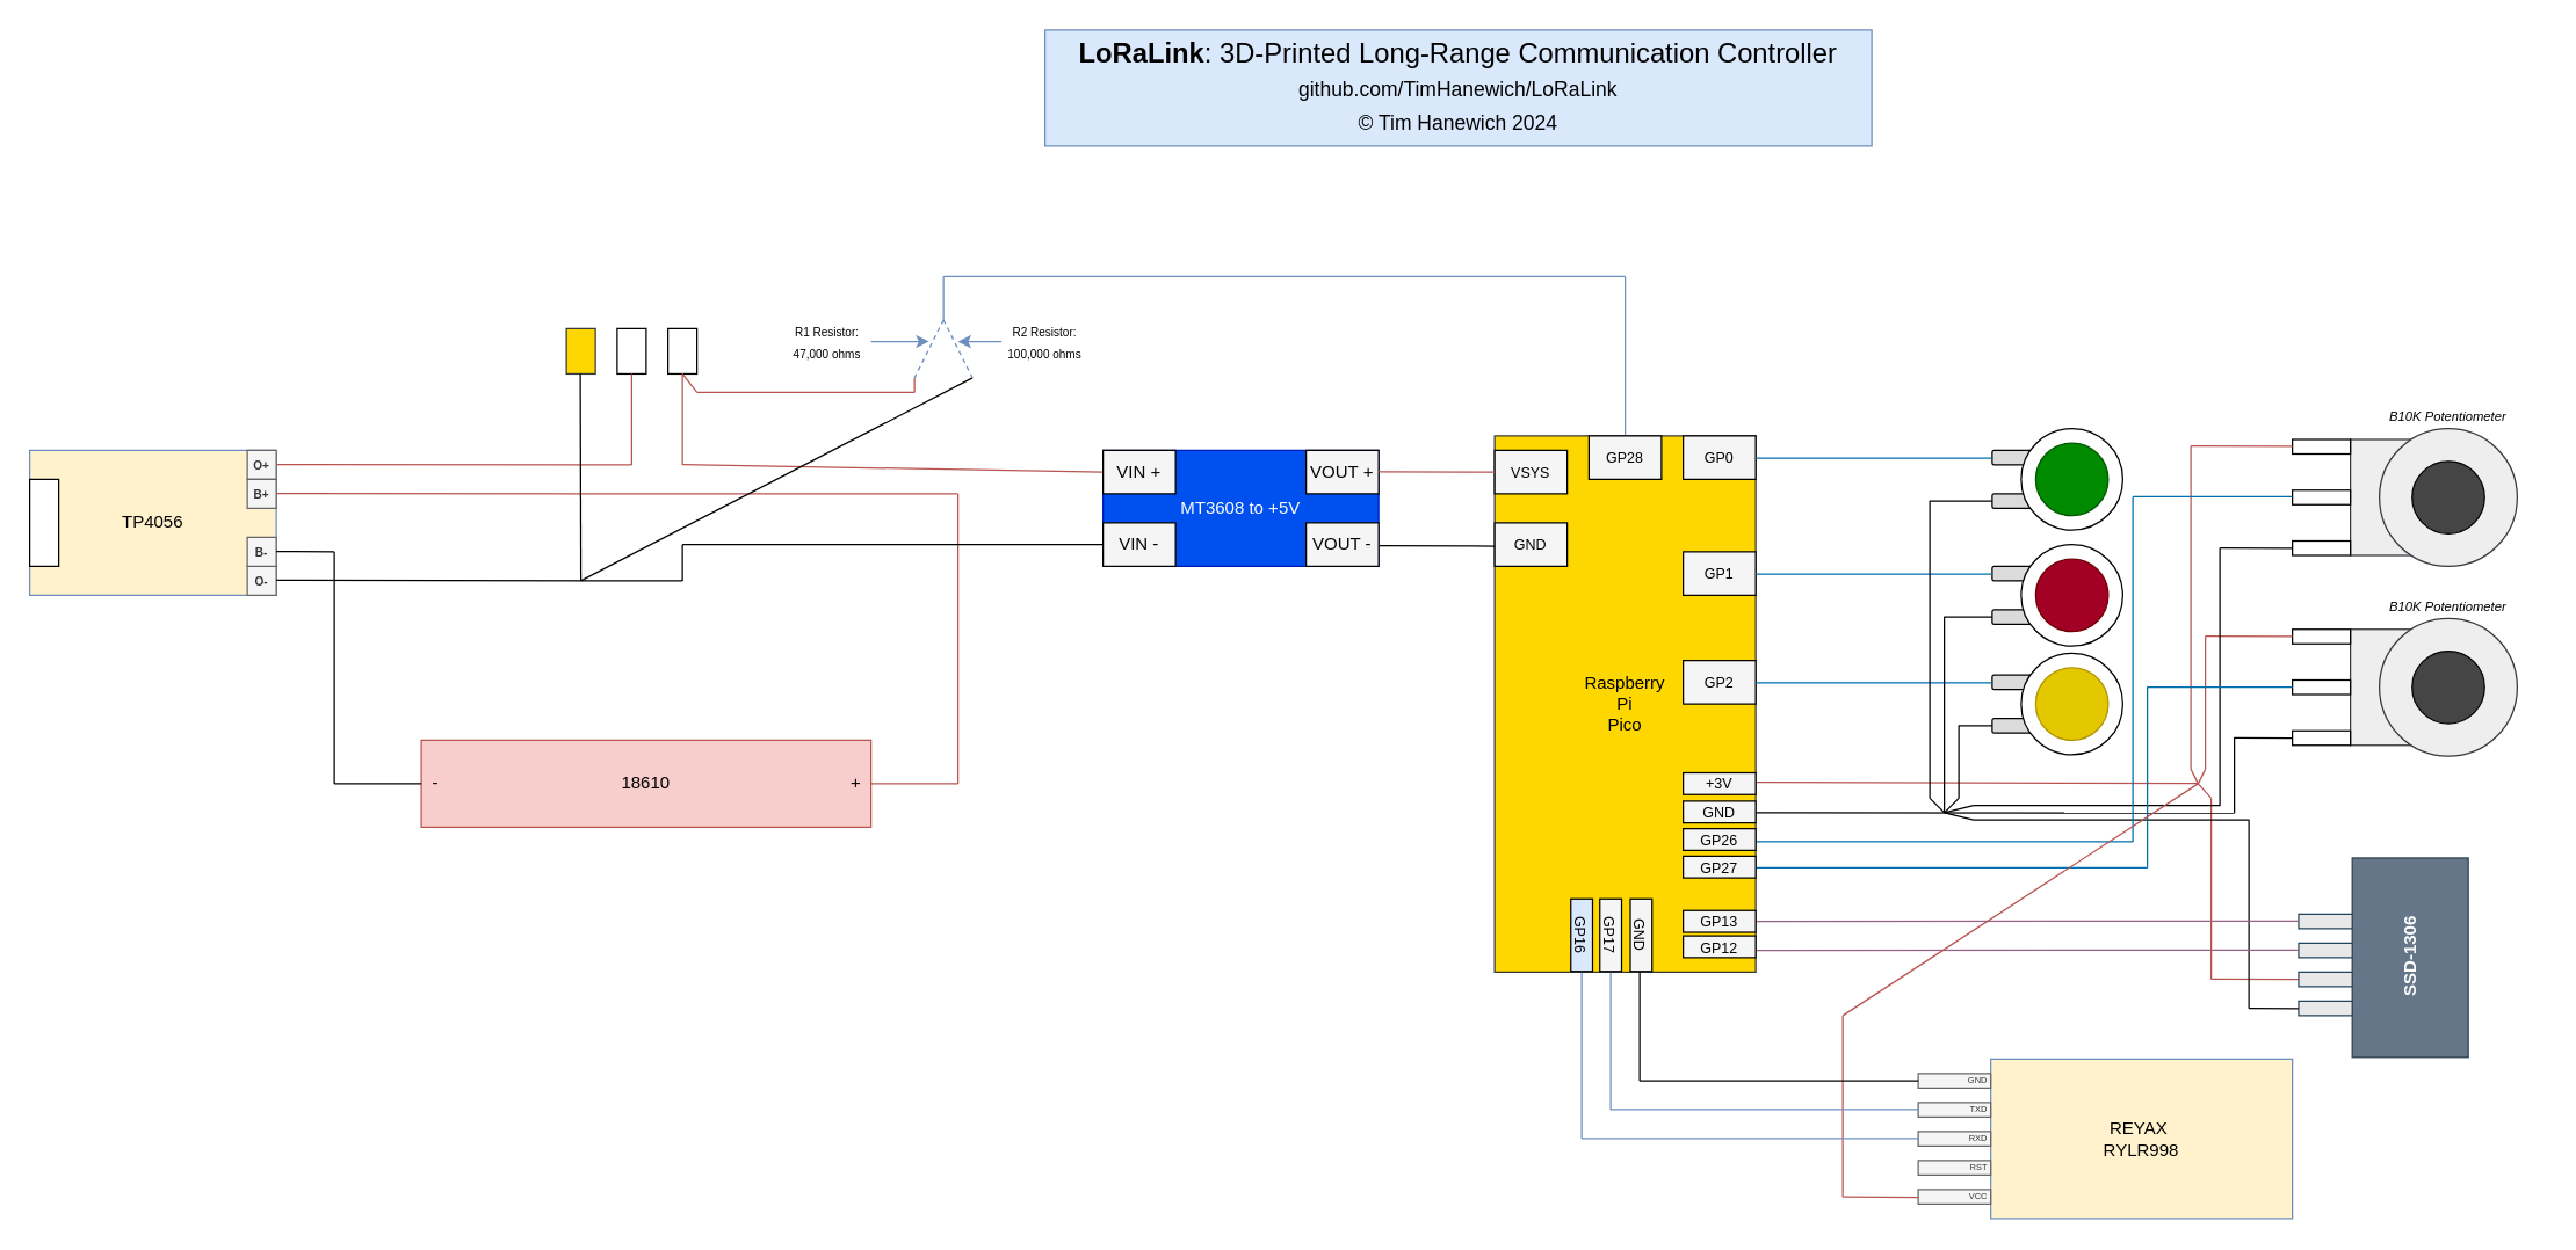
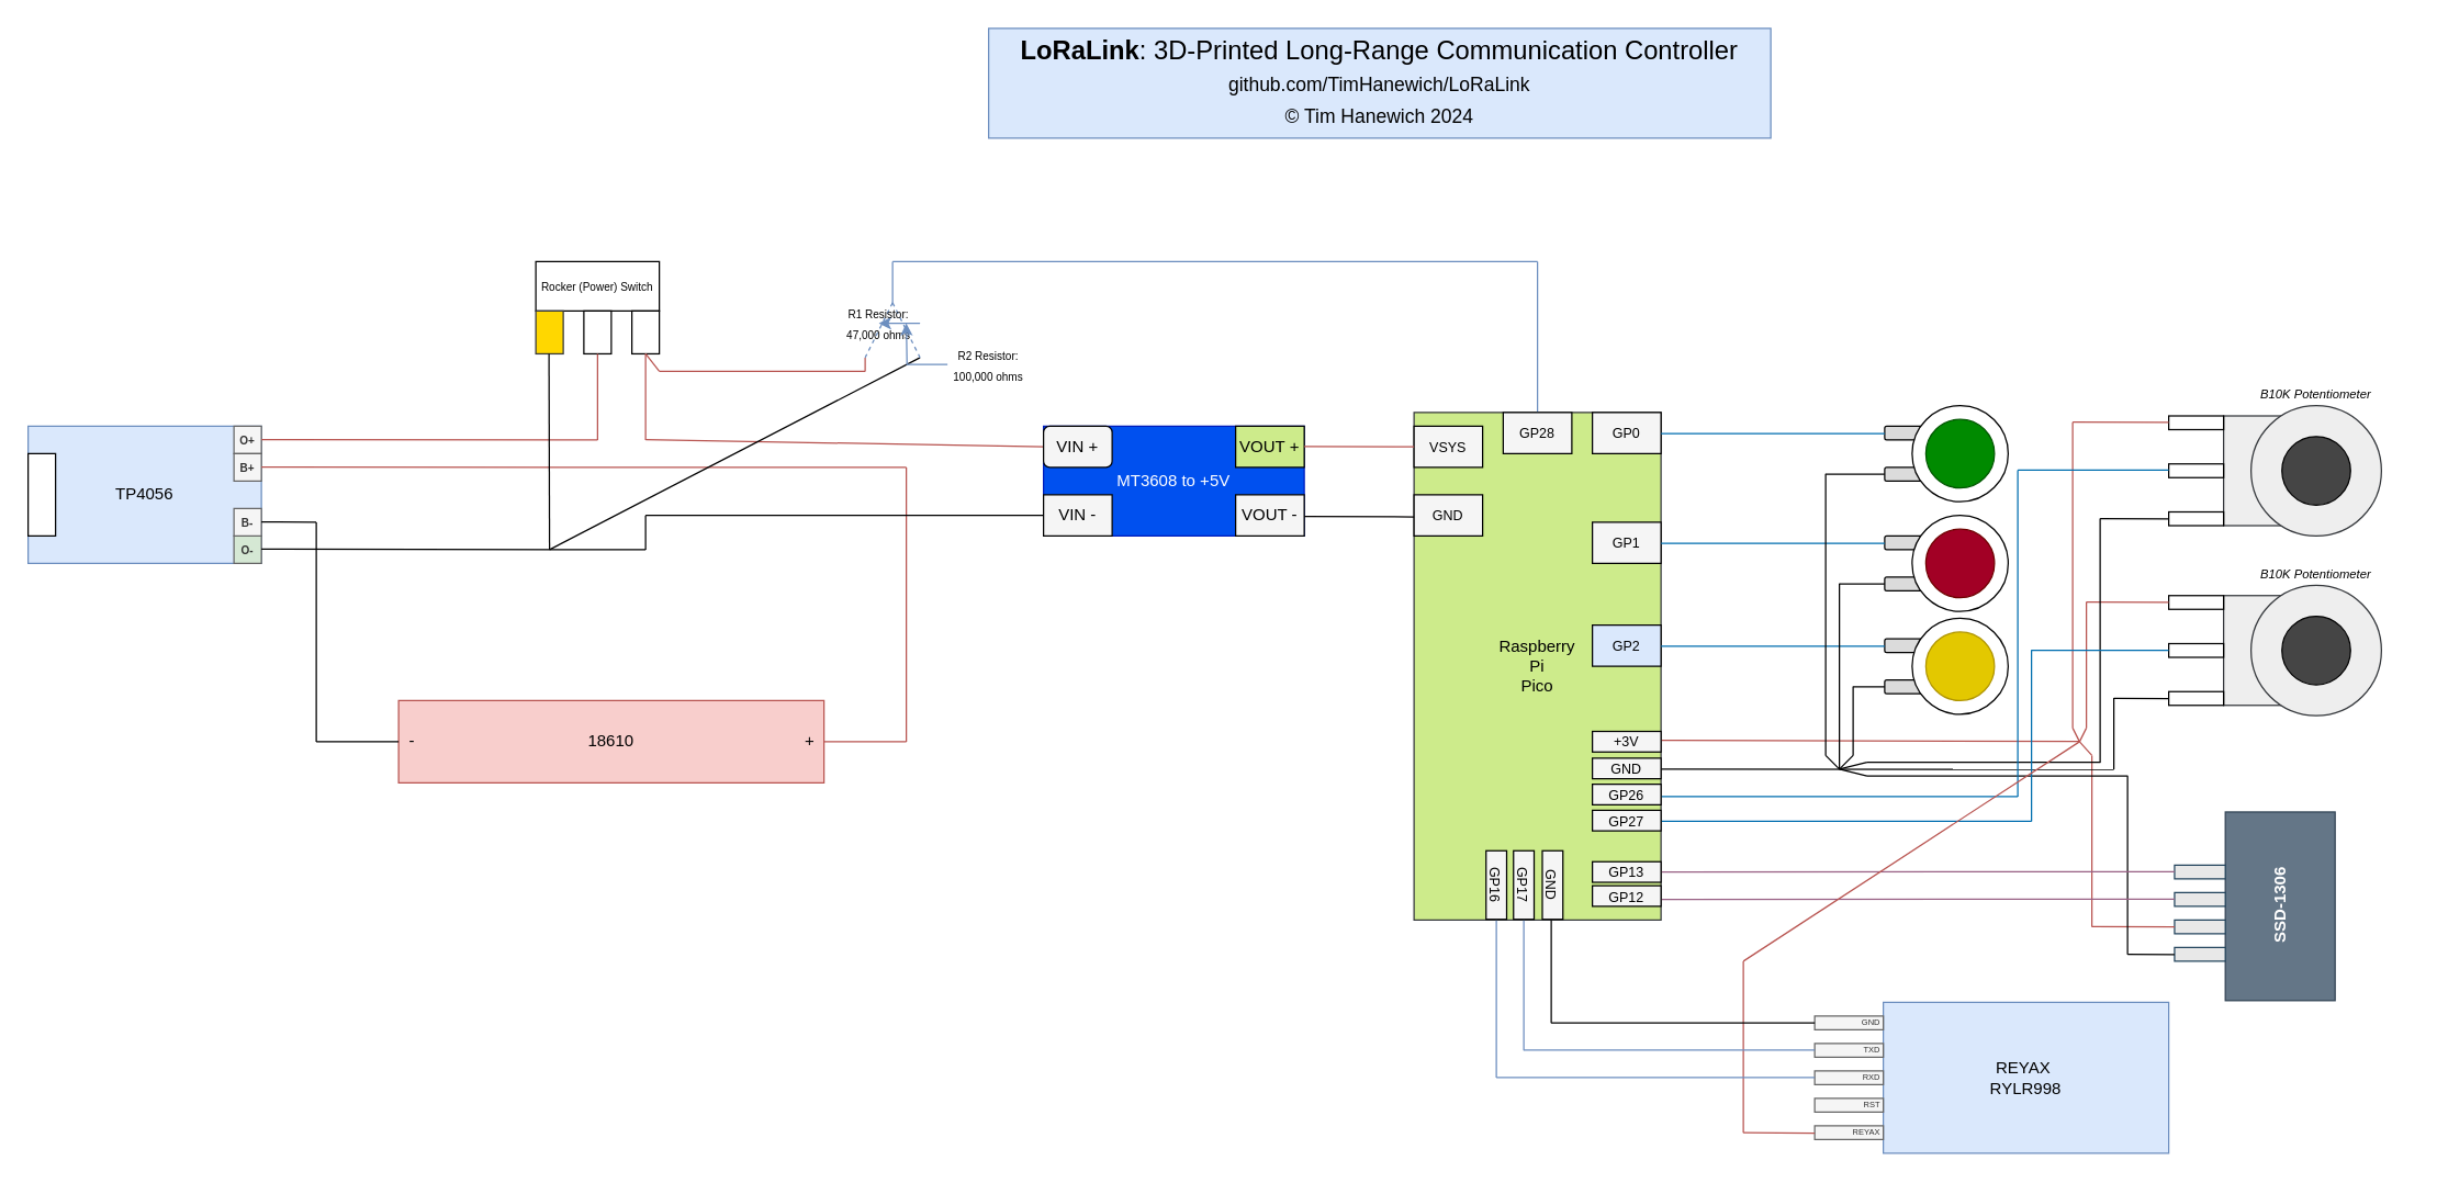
+ <mxCell id="20" value="&lt;font style=&quot;font-size: 8px;&quot;&gt;Rocker (Power) Switch&lt;/font&gt;" style="rounded=0;whiteSpace=wrap;html=1;" parent="1" vertex="1"><mxGeometry x="390" y="190" width="90" height="36" as="geometry" /></mxCell>
- <mxCell id="124" value="&lt;font style=&quot;font-size: 8px;&quot;&gt;R1 Resistor: 47,000 ohms&lt;/font&gt;" style="text;html=1;align=center;verticalAlign=middle;whiteSpace=wrap;rounded=0;" parent="1" vertex="1"><mxGeometry x="540" y="220" width="60" height="30" as="geometry" /></mxCell>
+ <mxCell id="124" value="&lt;font style=&quot;font-size: 8px;&quot;&gt;R1 Resistor: 47,000 ohms&lt;/font&gt;" style="text;html=1;align=center;verticalAlign=middle;whiteSpace=wrap;rounded=0;" parent="1" vertex="1"><mxGeometry x="610" y="220" width="60" height="30" as="geometry" /></mxCell>
- <mxCell id="126" value="&lt;font style=&quot;font-size: 8px;&quot;&gt;R2 Resistor: 100,000 ohms&lt;/font&gt;" style="text;html=1;align=center;verticalAlign=middle;whiteSpace=wrap;rounded=0;" parent="1" vertex="1"><mxGeometry x="690" y="220" width="60" height="30" as="geometry" /></mxCell>
+ <mxCell id="126" value="&lt;font style=&quot;font-size: 8px;&quot;&gt;R2 Resistor: 100,000 ohms&lt;/font&gt;" style="text;html=1;align=center;verticalAlign=middle;whiteSpace=wrap;rounded=0;" parent="1" vertex="1"><mxGeometry x="690" y="250" width="60" height="30" as="geometry" /></mxCell>
- <mxCell id="31" value="VIN +" style="rounded=0;whiteSpace=wrap;html=1;fillColor=#f5f5f5;" parent="1" vertex="1"><mxGeometry x="760" y="310" width="50" height="30" as="geometry" /></mxCell>
+ <mxCell id="31" value="VIN +" style="whiteSpace=wrap;html=1;fillColor=#f5f5f5;rounded=1;" parent="1" vertex="1"><mxGeometry x="760" y="310" width="50" height="30" as="geometry" /></mxCell>
- <mxCell id="33" value="VOUT +" style="rounded=0;whiteSpace=wrap;html=1;fillColor=#f5f5f5;" parent="1" vertex="1"><mxGeometry x="900" y="310" width="50" height="30" as="geometry" /></mxCell>
+ <mxCell id="33" value="VOUT +" style="rounded=0;whiteSpace=wrap;html=1;fillColor=#cdeb8b;" parent="1" vertex="1"><mxGeometry x="900" y="310" width="50" height="30" as="geometry" /></mxCell>
- <mxCell id="10" value="TP4056" style="rounded=0;whiteSpace=wrap;html=1;fillColor=#fff2cc;strokeColor=#6c8ebf;" parent="1" vertex="1"><mxGeometry x="20" y="310" width="170" height="100" as="geometry" /></mxCell>
+ <mxCell id="10" value="TP4056" style="rounded=0;whiteSpace=wrap;html=1;fillColor=#dae8fc;strokeColor=#6c8ebf;" parent="1" vertex="1"><mxGeometry x="20" y="310" width="170" height="100" as="geometry" /></mxCell>
- <mxCell id="13" value="&lt;b style=&quot;&quot;&gt;&lt;font style=&quot;font-size: 8px;&quot;&gt;O-&lt;/font&gt;&lt;/b&gt;" style="rounded=0;whiteSpace=wrap;html=1;fillColor=#f5f5f5;fontColor=#333333;strokeColor=#666666;" parent="1" vertex="1"><mxGeometry x="170" y="390" width="20" height="20" as="geometry" /></mxCell>
+ <mxCell id="13" value="&lt;b style=&quot;&quot;&gt;&lt;font style=&quot;font-size: 8px;&quot;&gt;O-&lt;/font&gt;&lt;/b&gt;" style="rounded=0;whiteSpace=wrap;html=1;fillColor=#d5e8d4;fontColor=#333333;strokeColor=#666666;" parent="1" vertex="1"><mxGeometry x="170" y="390" width="20" height="20" as="geometry" /></mxCell>
- <mxCell id="55" value="GP2" style="rounded=0;whiteSpace=wrap;html=1;fillColor=#f5f5f5;fontSize=10;" parent="1" vertex="1"><mxGeometry x="1160" y="455" width="50" height="30" as="geometry" /></mxCell>
+ <mxCell id="55" value="GP2" style="rounded=0;whiteSpace=wrap;html=1;fillColor=#dae8fc;fontSize=10;" parent="1" vertex="1"><mxGeometry x="1160" y="455" width="50" height="30" as="geometry" /></mxCell>
- <mxCell id="37" value="Raspberry&lt;div&gt;Pi&lt;/div&gt;&lt;div&gt;Pico&lt;/div&gt;" style="rounded=0;whiteSpace=wrap;html=1;fillColor=#ffd700;strokeColor=#36393d;" parent="1" vertex="1"><mxGeometry x="1030" y="300" width="180" height="370" as="geometry" /></mxCell>
+ <mxCell id="37" value="Raspberry&lt;div&gt;Pi&lt;/div&gt;&lt;div&gt;Pico&lt;/div&gt;" style="rounded=0;whiteSpace=wrap;html=1;fillColor=#cdeb8b;strokeColor=#36393d;" parent="1" vertex="1"><mxGeometry x="1030" y="300" width="180" height="370" as="geometry" /></mxCell>
- <mxCell id="150" value="GP16" style="rounded=0;whiteSpace=wrap;html=1;fillColor=#dae8fc;fontSize=10;rotation=90;" parent="1" vertex="1"><mxGeometry x="1065" y="637" width="50" height="15" as="geometry" /></mxCell>
+ <mxCell id="150" value="GP16" style="rounded=0;whiteSpace=wrap;html=1;fillColor=#f5f5f5;fontSize=10;rotation=90;" parent="1" vertex="1"><mxGeometry x="1065" y="637" width="50" height="15" as="geometry" /></mxCell>
- <mxCell id="133" value="REYAX&amp;nbsp;&lt;div&gt;RYLR998&lt;/div&gt;" style="rounded=0;whiteSpace=wrap;html=1;fillColor=#fff2cc;strokeColor=#6c8ebf;" parent="1" vertex="1"><mxGeometry x="1372" y="730" width="208" height="110" as="geometry" /></mxCell>
+ <mxCell id="133" value="REYAX&amp;nbsp;&lt;div&gt;RYLR998&lt;/div&gt;" style="rounded=0;whiteSpace=wrap;html=1;fillColor=#dae8fc;strokeColor=#6c8ebf;" parent="1" vertex="1"><mxGeometry x="1372" y="730" width="208" height="110" as="geometry" /></mxCell>
- <mxCell id="138" value="&lt;font style=&quot;font-size: 6px;&quot;&gt;VCC&lt;/font&gt;" style="rounded=0;whiteSpace=wrap;html=1;fillColor=#f5f5f5;fontColor=#333333;strokeColor=#666666;fontSize=6;align=right;" parent="1" vertex="1"><mxGeometry x="1322" y="820" width="50" height="10" as="geometry" /></mxCell>
+ <mxCell id="138" value="&lt;font style=&quot;font-size: 6px;&quot;&gt;REYAX&lt;/font&gt;" style="rounded=0;whiteSpace=wrap;html=1;fillColor=#f5f5f5;fontColor=#333333;strokeColor=#666666;fontSize=6;align=right;" parent="1" vertex="1"><mxGeometry x="1322" y="820" width="50" height="10" as="geometry" /></mxCell>
